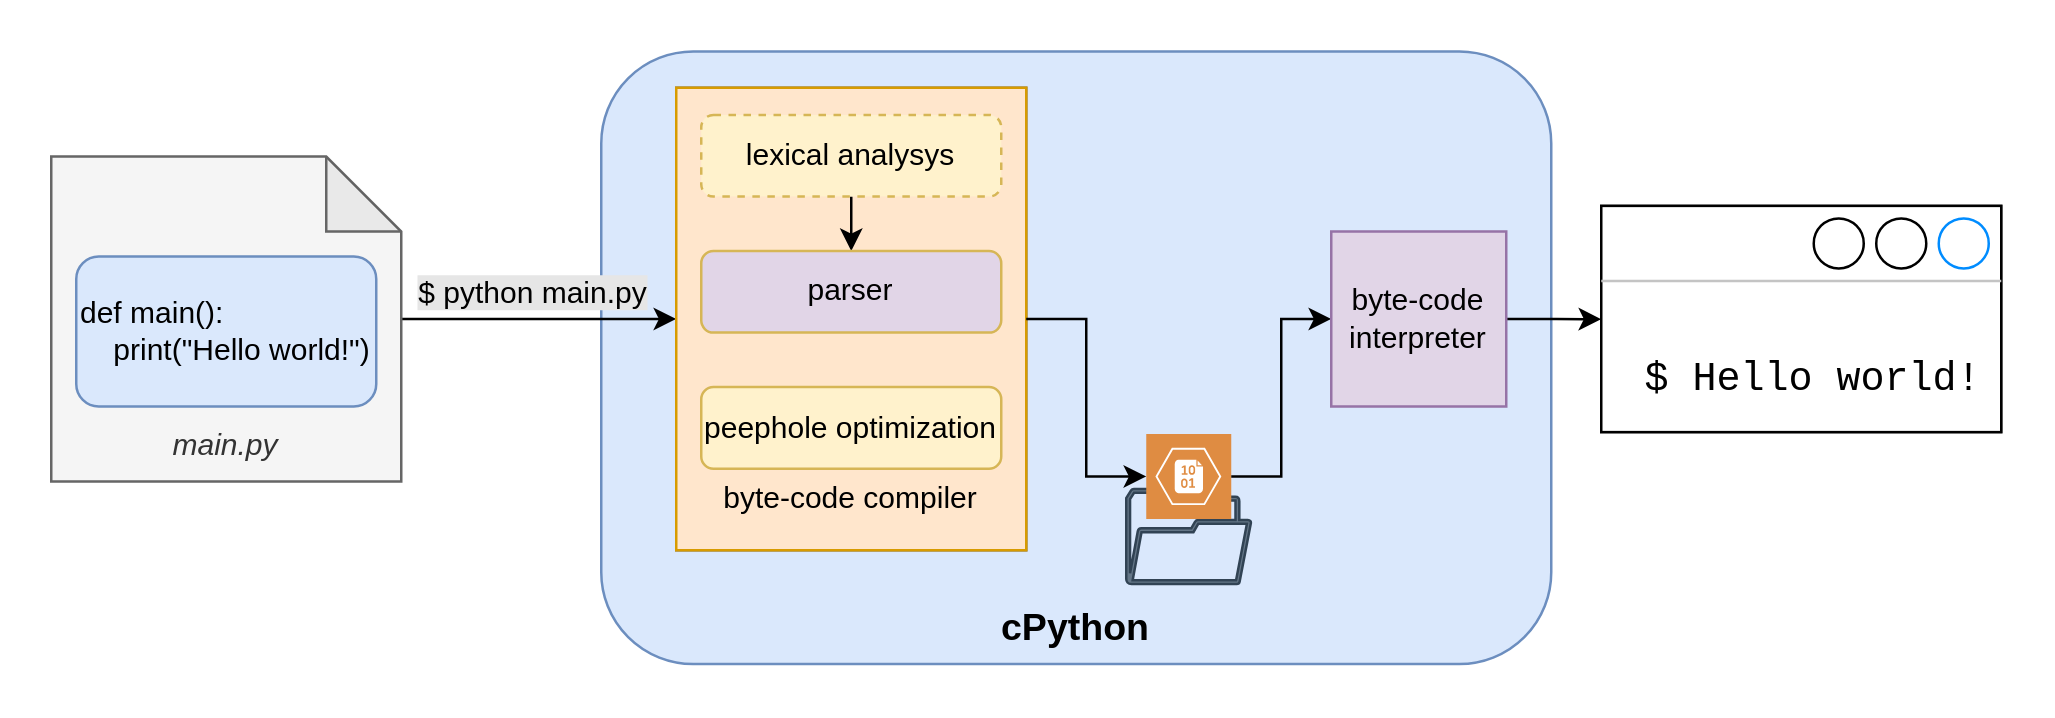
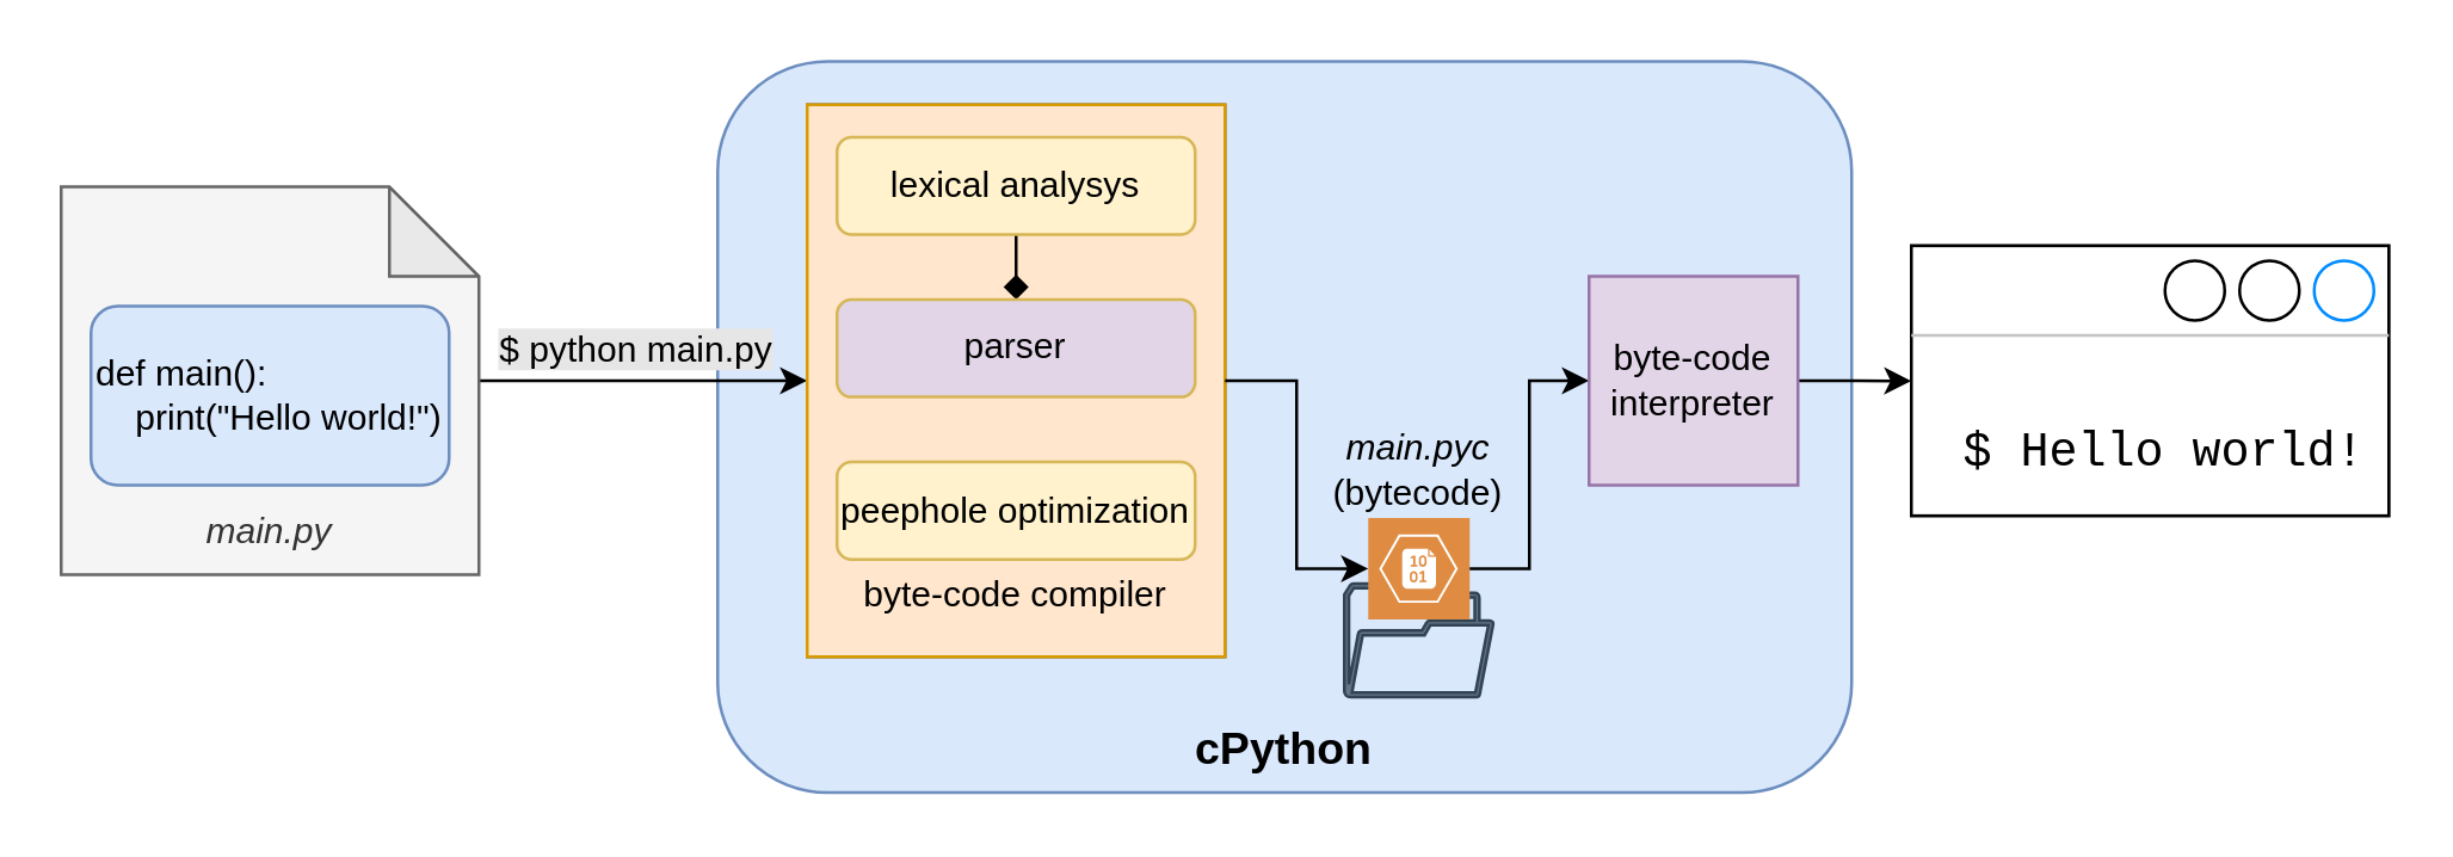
- <mxCell id="8" value="lexical analysys" style="rounded=1;whiteSpace=wrap;html=1;fillColor=#fff2cc;strokeColor=#d6b656;dashed=1;" vertex="1" parent="5"><mxGeometry x="10" y="10.882" width="120" height="32.647" as="geometry" /></mxCell>
+ <mxCell id="8" value="lexical analysys" style="rounded=1;whiteSpace=wrap;html=1;fillColor=#fff2cc;strokeColor=#d6b656;" vertex="1" parent="5"><mxGeometry x="10" y="10.882" width="120" height="32.647" as="geometry" /></mxCell>
- <mxCell id="7" value="" style="edgeStyle=orthogonalEdgeStyle;rounded=0;orthogonalLoop=1;jettySize=auto;html=1;" edge="1" parent="5" source="8" target="9"><mxGeometry relative="1" as="geometry" /></mxCell>
+ <mxCell id="7" value="" style="edgeStyle=orthogonalEdgeStyle;rounded=0;orthogonalLoop=1;jettySize=auto;html=1;endArrow=diamond;" edge="1" parent="5" source="8" target="9"><mxGeometry relative="1" as="geometry" /></mxCell>
+ <mxCell id="24" value="&lt;i&gt;main.pyc&lt;/i&gt; (bytecode)" style="text;html=1;align=center;verticalAlign=middle;whiteSpace=wrap;rounded=0;" vertex="1" parent="1"><mxGeometry x="445" y="142.25" width="60" height="30" as="geometry" /></mxCell>
